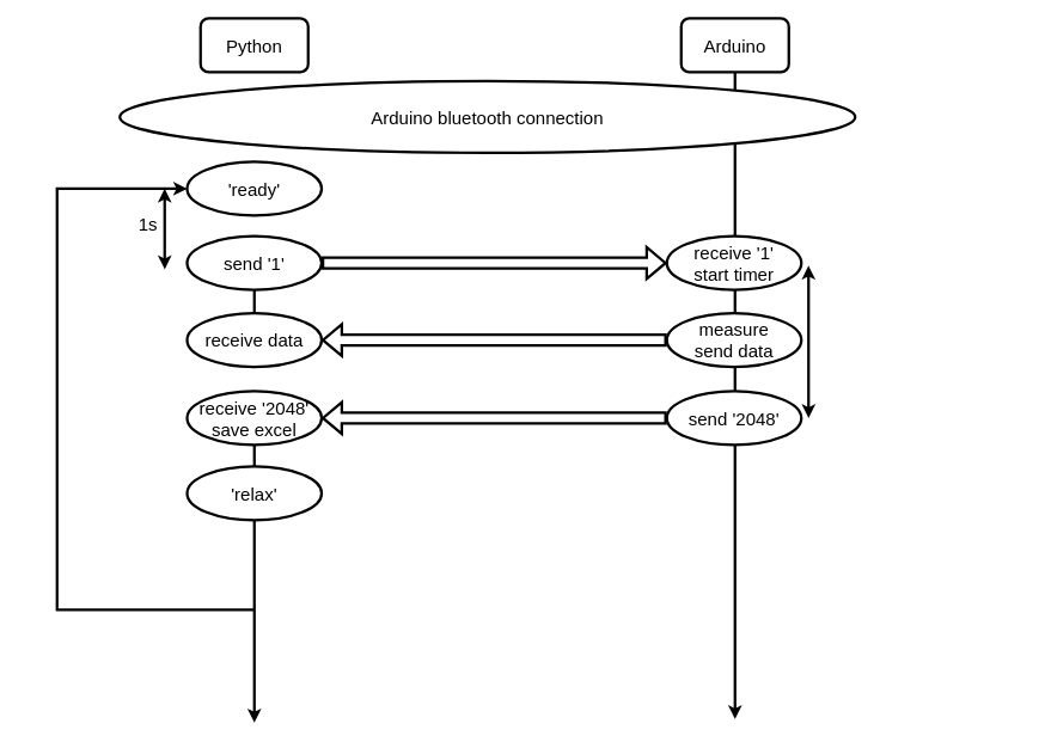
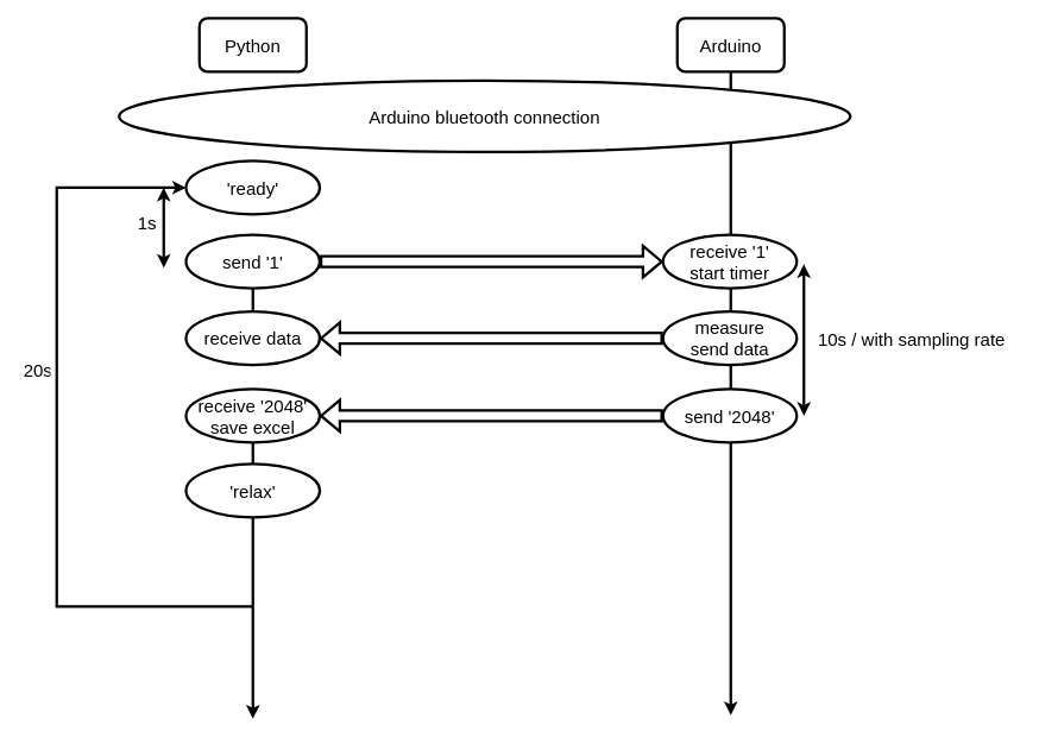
+ <mxCell id="14" value="10s / with sampling rate" style="text;strokeColor=none;fillColor=none;align=left;verticalAlign=middle;spacingLeft=4;spacingRight=4;overflow=hidden;points=[[0,0.5],[1,0.5]];portConstraint=eastwest;rotatable=0;fontSize=20;strokeWidth=3;" vertex="1" parent="1"><mxGeometry x="911" y="364" width="232" height="30" as="geometry" /></mxCell>
+ <mxCell id="18" value="20s" style="text;strokeColor=none;fillColor=none;align=left;verticalAlign=middle;spacingLeft=4;spacingRight=4;overflow=hidden;points=[[0,0.5],[1,0.5]];portConstraint=eastwest;rotatable=0;fontSize=20;strokeWidth=3;" vertex="1" parent="1"><mxGeometry x="20" y="399" width="40" height="30" as="geometry" /></mxCell>
